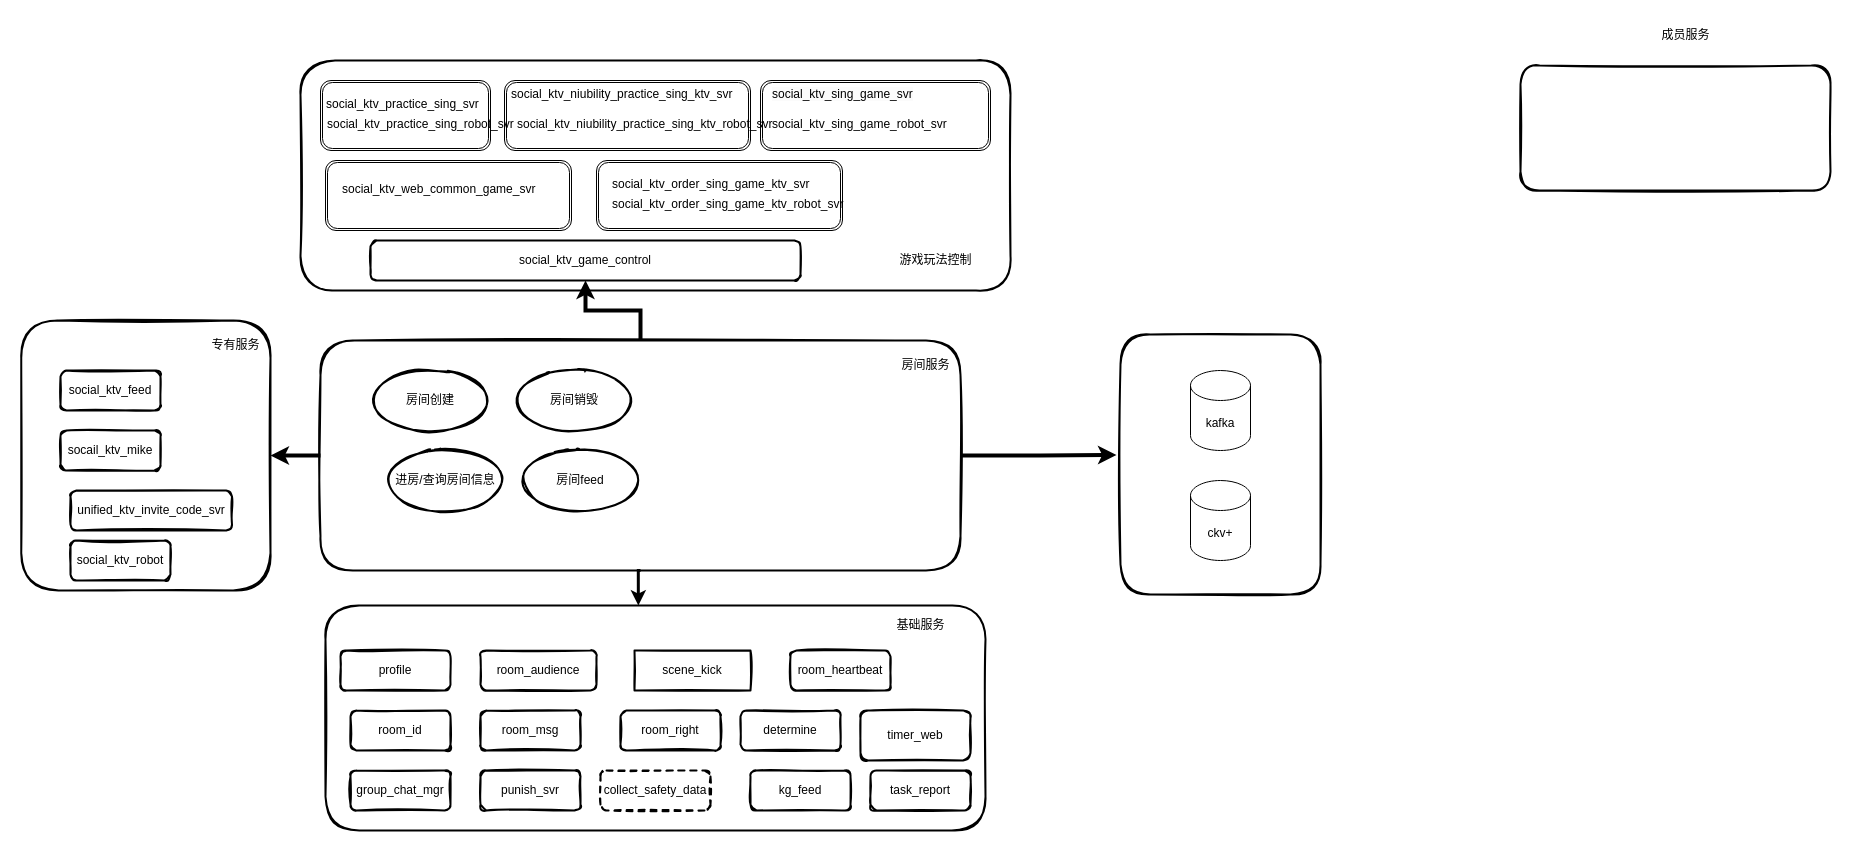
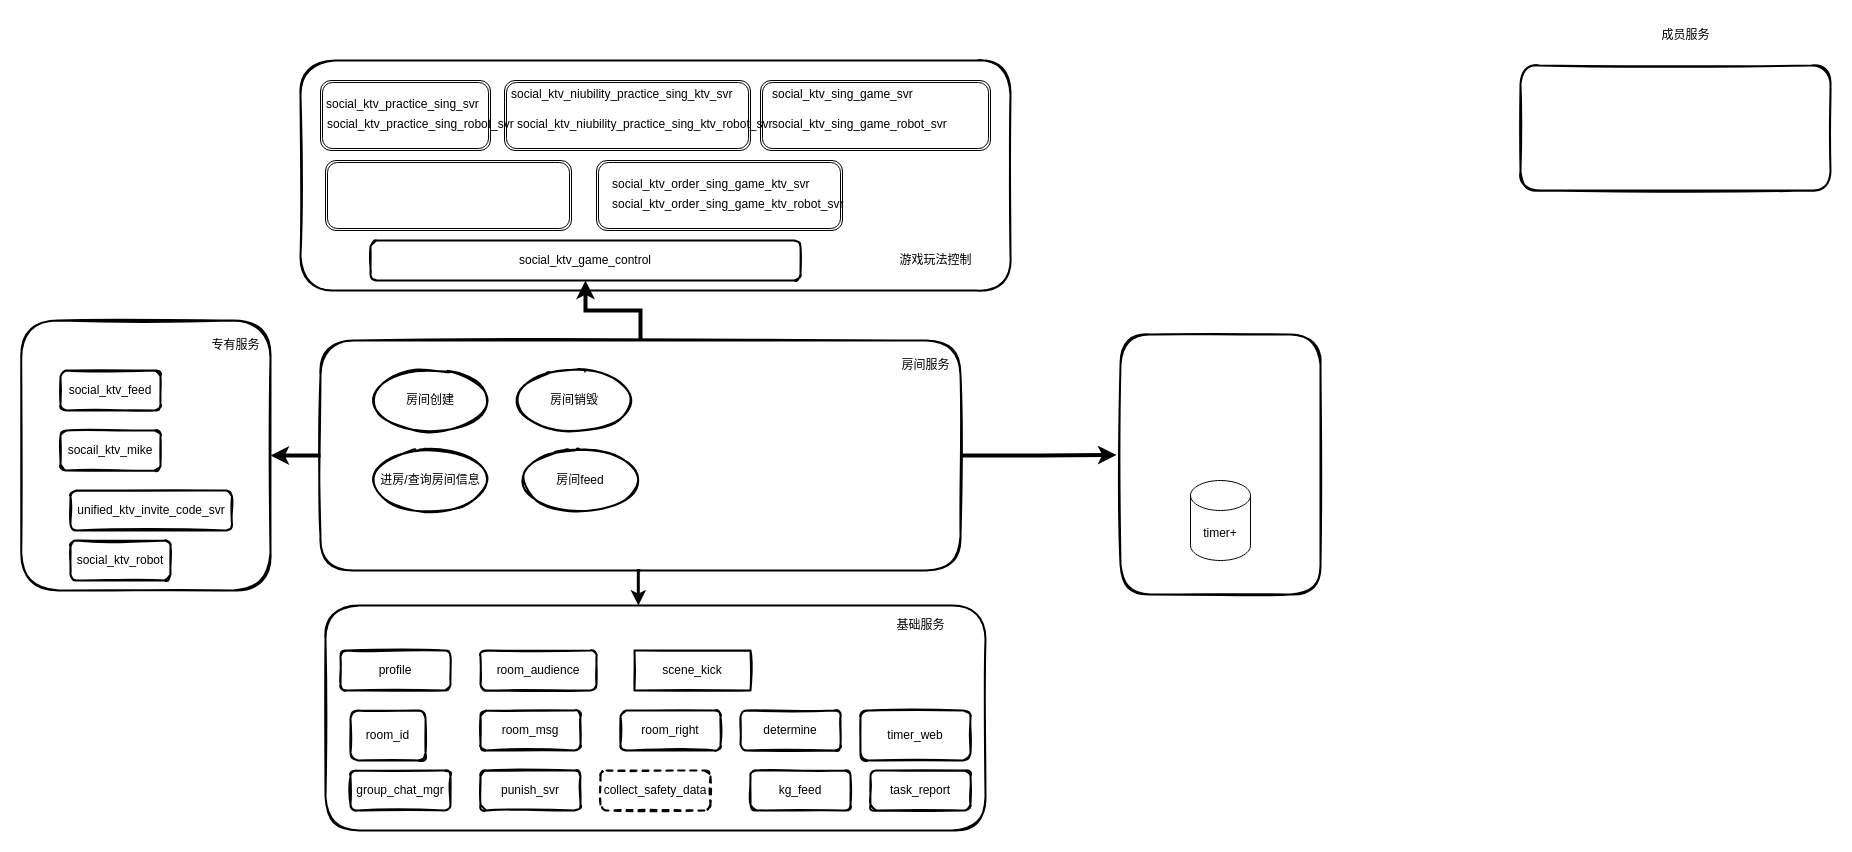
- <mxCell id="44" value="social_ktv_web_common_game_svr" style="text;whiteSpace=wrap;html=1;" parent="1" vertex="1"><mxGeometry x="340" y="175" width="190" height="30" as="geometry" /></mxCell>
- <mxCell id="54" value="kafka" style="shape=cylinder3;whiteSpace=wrap;html=1;boundedLbl=1;backgroundOutline=1;size=15;" vertex="1" parent="1"><mxGeometry x="1190" y="370" width="60" height="80" as="geometry" /></mxCell>
- <mxCell id="37" value="进房/查询房间信息" style="ellipse;whiteSpace=wrap;html=1;strokeWidth=2;fillWeight=2;hachureGap=8;fillColor=none;fillStyle=dots;sketch=1;" parent="1" vertex="1"><mxGeometry x="385" y="450" width="120" height="60" as="geometry" /></mxCell>
+ <mxCell id="37" value="进房/查询房间信息" style="ellipse;whiteSpace=wrap;html=1;strokeWidth=2;fillWeight=2;hachureGap=8;fillColor=none;fillStyle=dots;sketch=1;" parent="1" vertex="1"><mxGeometry x="370" y="450" width="120" height="60" as="geometry" /></mxCell>
- <mxCell id="55" value="ckv+" style="shape=cylinder3;whiteSpace=wrap;html=1;boundedLbl=1;backgroundOutline=1;size=15;" vertex="1" parent="1"><mxGeometry x="1190" y="480" width="60" height="80" as="geometry" /></mxCell>
+ <mxCell id="55" value="timer+" style="shape=cylinder3;whiteSpace=wrap;html=1;boundedLbl=1;backgroundOutline=1;size=15;" vertex="1" parent="1"><mxGeometry x="1190" y="480" width="60" height="80" as="geometry" /></mxCell>
- <mxCell id="18" value="room_heartbeat" style="rounded=1;whiteSpace=wrap;html=1;strokeWidth=2;fillWeight=4;hachureGap=8;hachureAngle=45;fillColor=none;sketch=1;" parent="1" vertex="1"><mxGeometry x="790" y="650" width="100" height="40" as="geometry" /></mxCell>
- <mxCell id="21" value="room_id" style="rounded=1;whiteSpace=wrap;html=1;strokeWidth=2;fillWeight=4;hachureGap=8;hachureAngle=45;fillColor=none;sketch=1;" parent="1" vertex="1"><mxGeometry x="350" y="710" width="100" height="40" as="geometry" /></mxCell>
+ <mxCell id="21" value="room_id" style="rounded=1;whiteSpace=wrap;html=1;strokeWidth=2;fillWeight=4;hachureGap=8;hachureAngle=45;fillColor=none;sketch=1;" parent="1" vertex="1"><mxGeometry x="350" y="710" width="75" height="50" as="geometry" /></mxCell>
